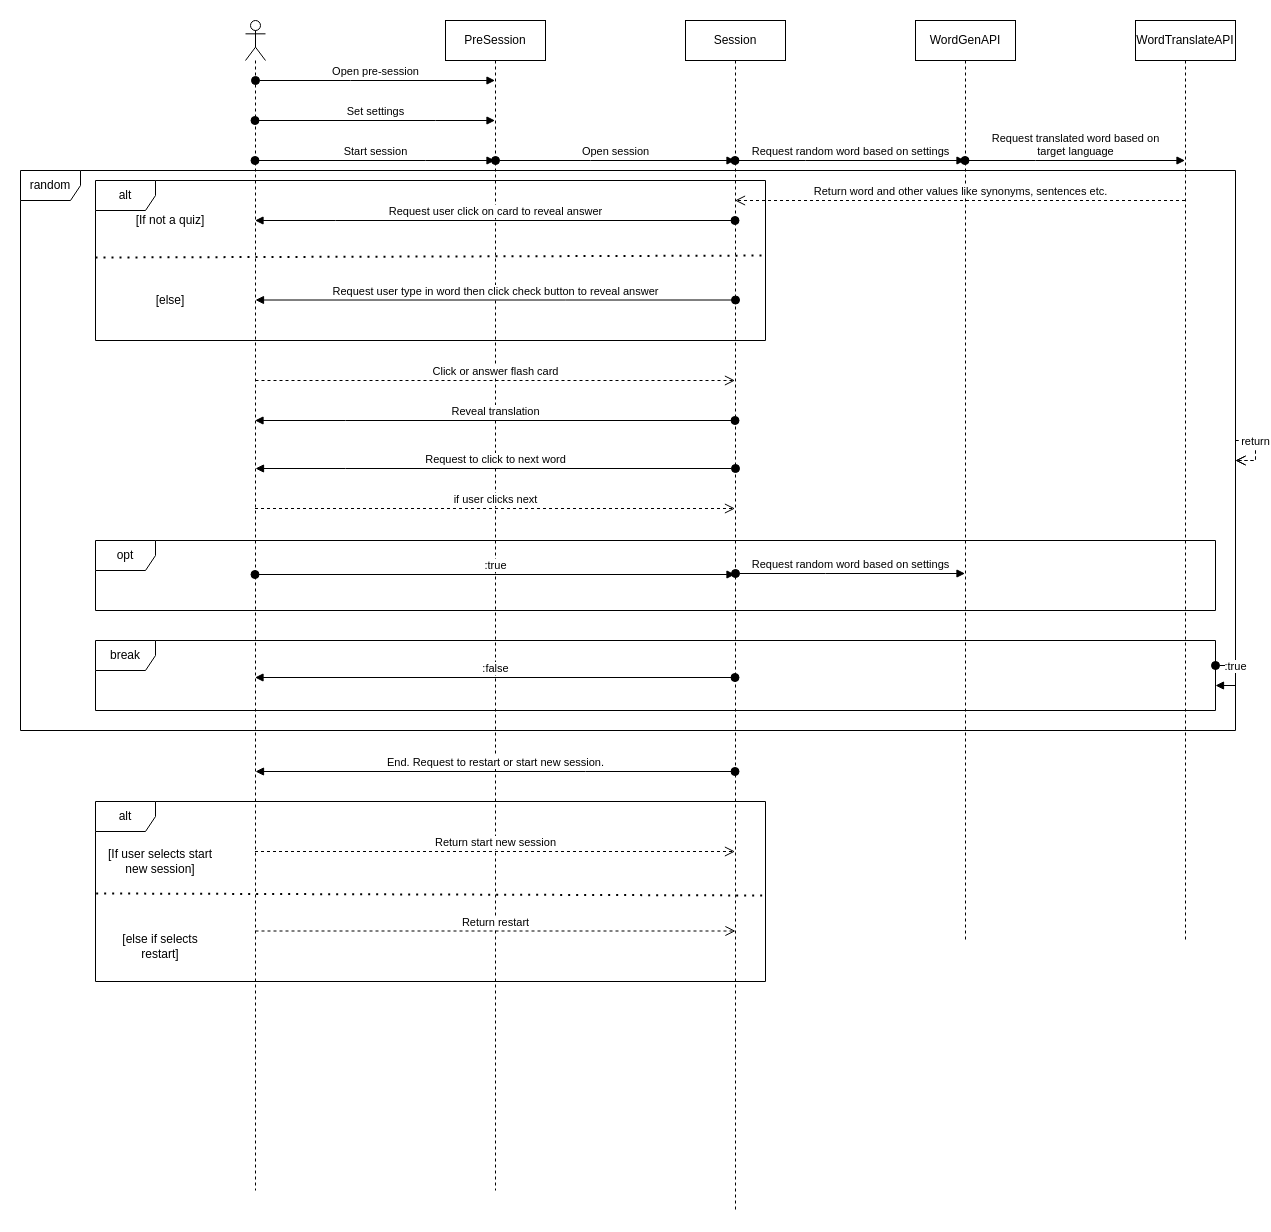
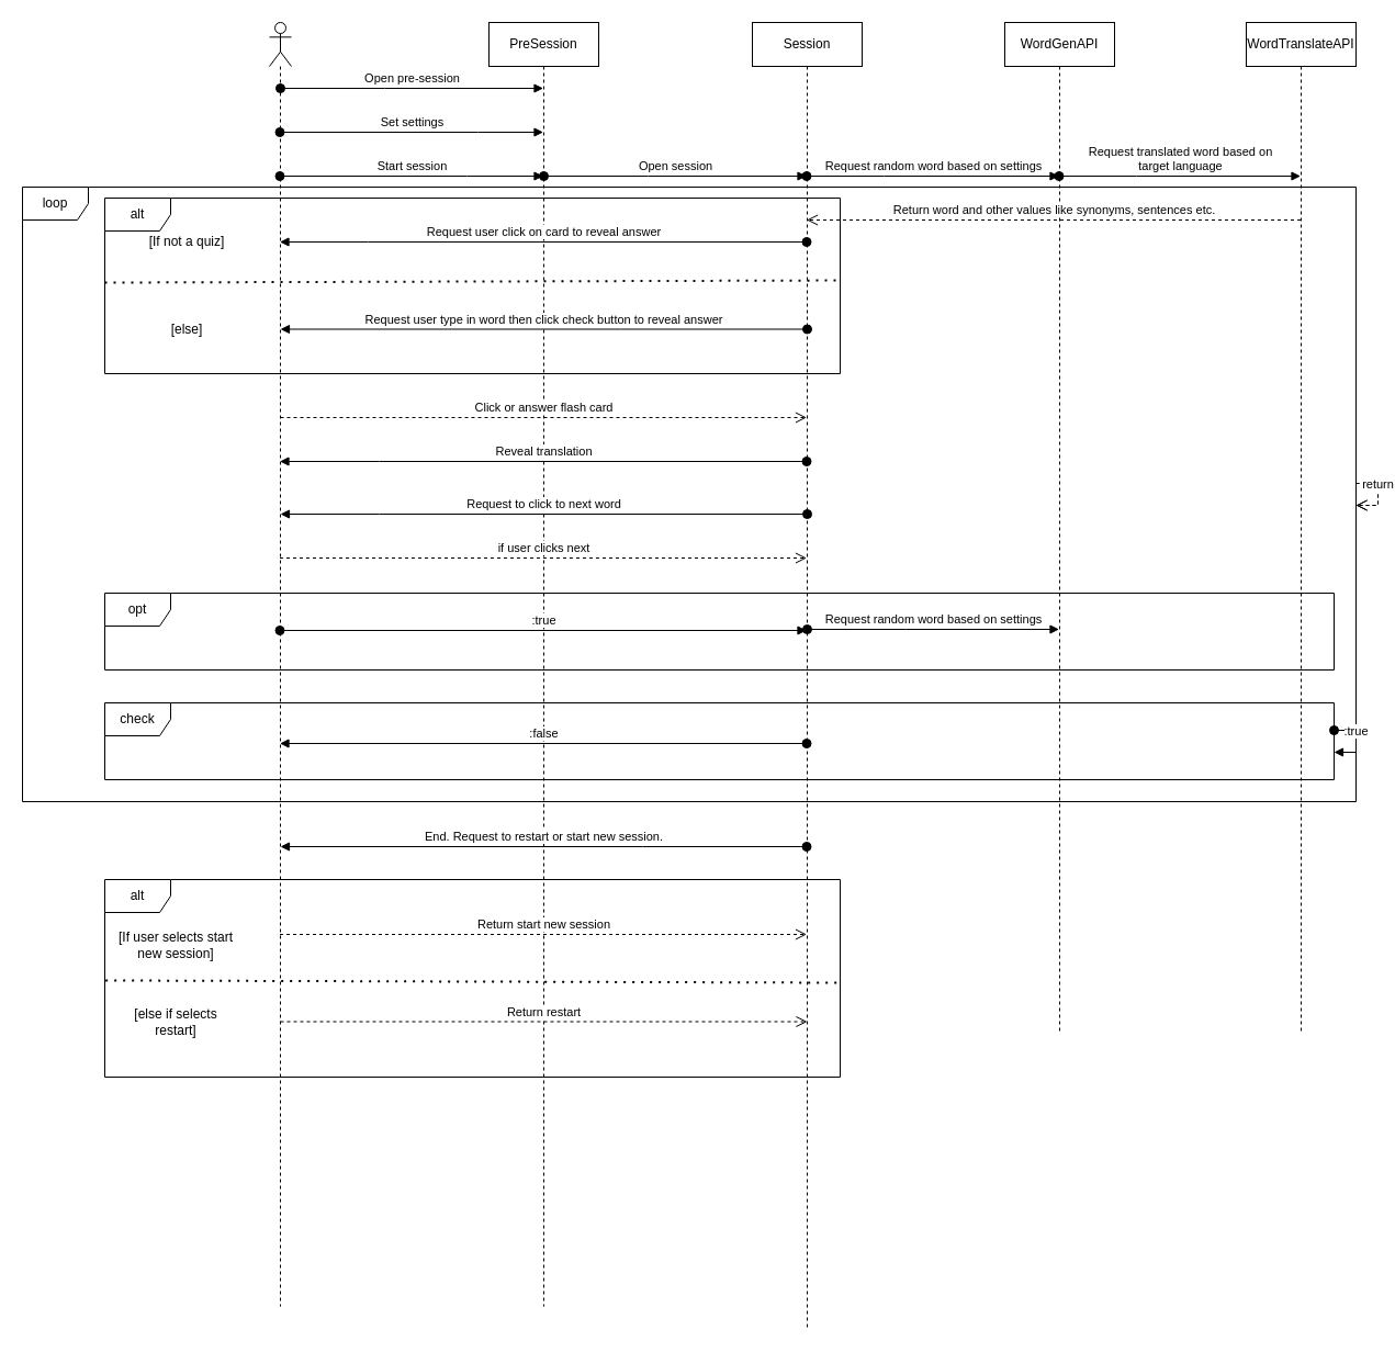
- <mxCell id="31" value="random" style="shape=umlFrame;whiteSpace=wrap;html=1;pointerEvents=0;" vertex="1" parent="1"><mxGeometry x="20" y="170" width="1215" height="560" as="geometry" /></mxCell>
+ <mxCell id="31" value="loop" style="shape=umlFrame;whiteSpace=wrap;html=1;pointerEvents=0;" vertex="1" parent="1"><mxGeometry x="20" y="170" width="1215" height="560" as="geometry" /></mxCell>
- <mxCell id="32" value="break" style="shape=umlFrame;whiteSpace=wrap;html=1;pointerEvents=0;" vertex="1" parent="1"><mxGeometry x="95" y="640" width="1120" height="70" as="geometry" /></mxCell>
+ <mxCell id="32" value="check" style="shape=umlFrame;whiteSpace=wrap;html=1;pointerEvents=0;" vertex="1" parent="1"><mxGeometry x="95" y="640" width="1120" height="70" as="geometry" /></mxCell>
- <mxCell id="27" value="[else if selects restart]" style="text;html=1;strokeColor=none;fillColor=none;align=center;verticalAlign=middle;whiteSpace=wrap;rounded=0;" parent="1" vertex="1"><mxGeometry x="105" y="926" width="110" height="40" as="geometry" /></mxCell>
+ <mxCell id="27" value="[else if selects restart]" style="text;html=1;strokeColor=none;fillColor=none;align=center;verticalAlign=middle;whiteSpace=wrap;rounded=0;" parent="1" vertex="1"><mxGeometry x="105" y="911" width="110" height="40" as="geometry" /></mxCell>
